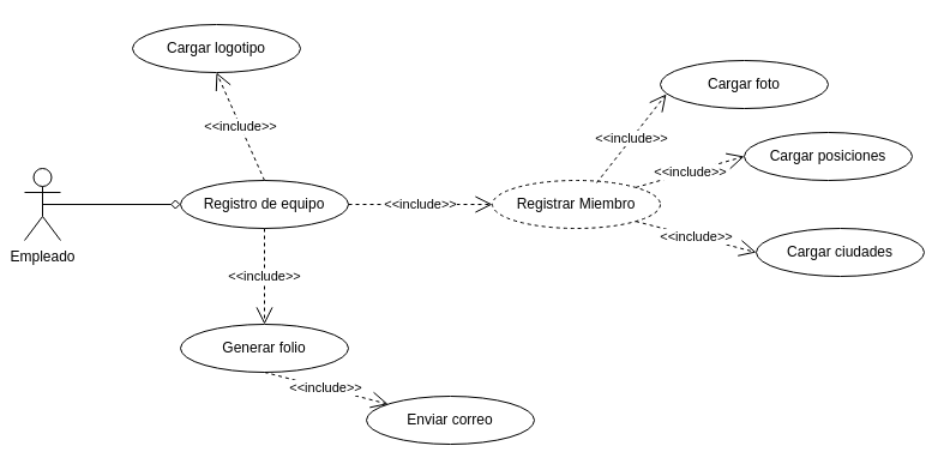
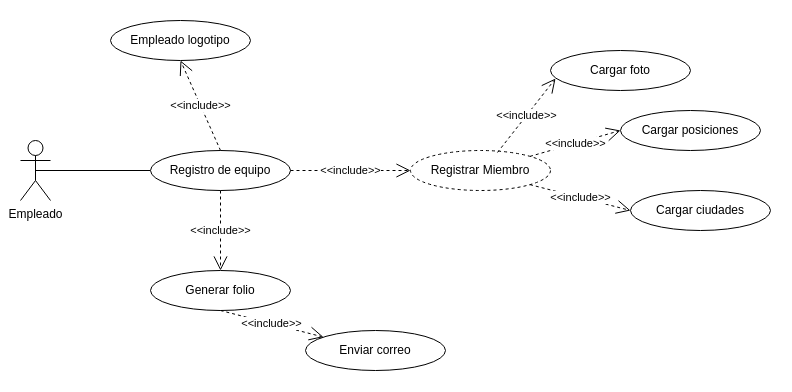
- <mxCell id="4" value="&lt;font style=&quot;vertical-align: inherit;&quot;&gt;&lt;font style=&quot;vertical-align: inherit;&quot;&gt;Cargar logotipo&lt;/font&gt;&lt;/font&gt;" style="ellipse;whiteSpace=wrap;html=1;" vertex="1" parent="1"><mxGeometry x="110" y="20" width="140" height="40" as="geometry" /></mxCell>
+ <mxCell id="4" value="&lt;font style=&quot;vertical-align: inherit;&quot;&gt;&lt;font style=&quot;vertical-align: inherit;&quot;&gt;Empleado logotipo&lt;/font&gt;&lt;/font&gt;" style="ellipse;whiteSpace=wrap;html=1;" vertex="1" parent="1"><mxGeometry x="110" y="20" width="140" height="40" as="geometry" /></mxCell>
- <mxCell id="2" style="edgeStyle=orthogonalEdgeStyle;rounded=0;orthogonalLoop=1;jettySize=auto;html=1;exitX=0.5;exitY=0.5;exitDx=0;exitDy=0;exitPerimeter=0;entryX=0;entryY=0.5;entryDx=0;entryDy=0;endArrow=diamond;endFill=0;" edge="1" parent="1" source="3" target="5"><mxGeometry relative="1" as="geometry" /></mxCell>
+ <mxCell id="2" style="edgeStyle=orthogonalEdgeStyle;rounded=0;orthogonalLoop=1;jettySize=auto;html=1;exitX=0.5;exitY=0.5;exitDx=0;exitDy=0;exitPerimeter=0;entryX=0;entryY=0.5;entryDx=0;entryDy=0;endArrow=none;endFill=0;" edge="1" parent="1" source="3" target="5"><mxGeometry relative="1" as="geometry" /></mxCell>
